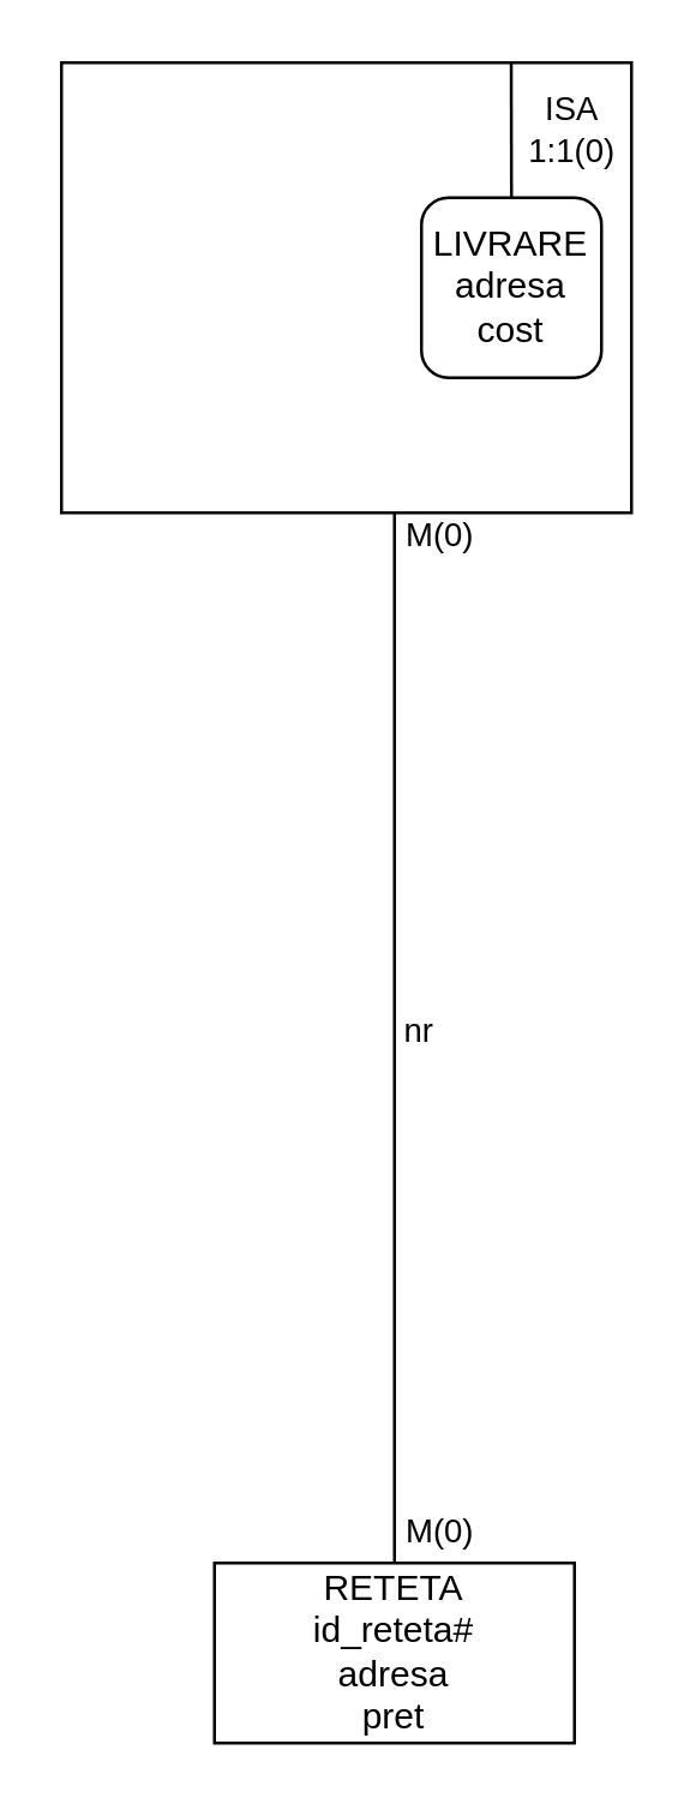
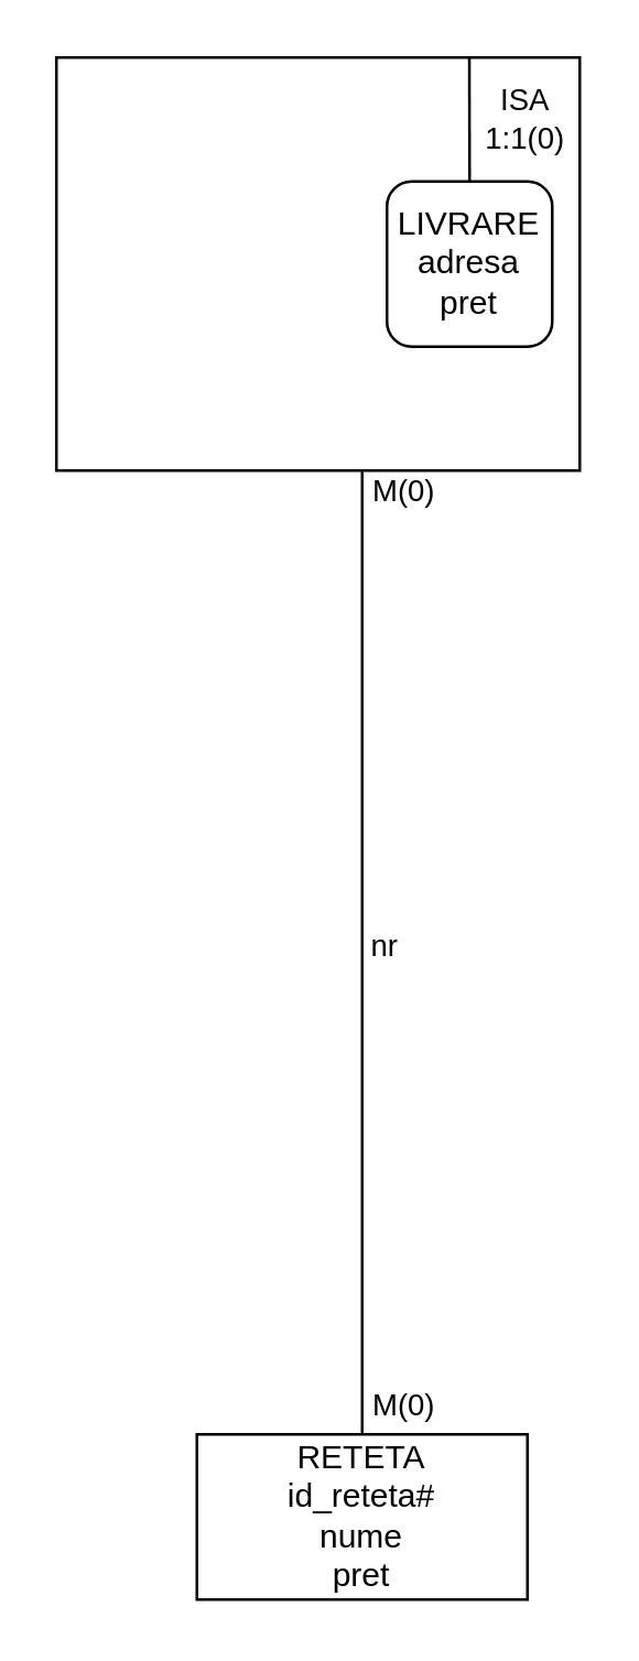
- <mxCell id="8" value="&lt;div&gt;LIVRARE&lt;/div&gt;&lt;div&gt;adresa&lt;br&gt;&lt;/div&gt;&lt;div&gt;cost&lt;/div&gt;" style="rounded=1;whiteSpace=wrap;html=1;" parent="1" vertex="1"><mxGeometry x="140" y="65.3" width="60" height="60" as="geometry" /></mxCell>
+ <mxCell id="8" value="&lt;div&gt;LIVRARE&lt;/div&gt;&lt;div&gt;adresa&lt;br&gt;&lt;/div&gt;&lt;div&gt;pret&lt;/div&gt;" style="rounded=1;whiteSpace=wrap;html=1;" parent="1" vertex="1"><mxGeometry x="140" y="65.3" width="60" height="60" as="geometry" /></mxCell>
- <mxCell id="3" value="&lt;div&gt;RETETA&lt;/div&gt;&lt;div&gt;id_reteta#&lt;/div&gt;&lt;div&gt;adresa&lt;/div&gt;&lt;div&gt;pret&lt;br&gt;&lt;/div&gt;" style="rounded=0;whiteSpace=wrap;html=1;" parent="1" vertex="1"><mxGeometry x="71" y="520.3" width="120" height="60" as="geometry" /></mxCell>
+ <mxCell id="3" value="&lt;div&gt;RETETA&lt;/div&gt;&lt;div&gt;id_reteta#&lt;/div&gt;&lt;div&gt;nume&lt;/div&gt;&lt;div&gt;pret&lt;br&gt;&lt;/div&gt;" style="rounded=0;whiteSpace=wrap;html=1;" parent="1" vertex="1"><mxGeometry x="71" y="520.3" width="120" height="60" as="geometry" /></mxCell>
